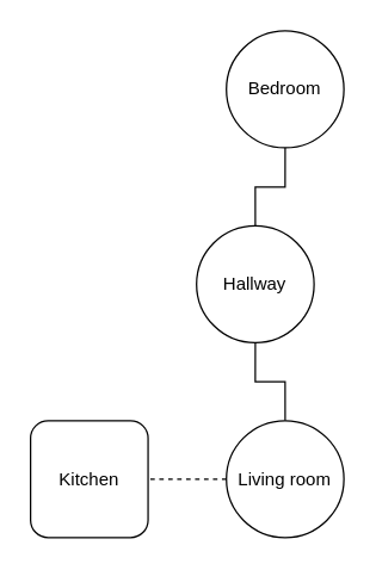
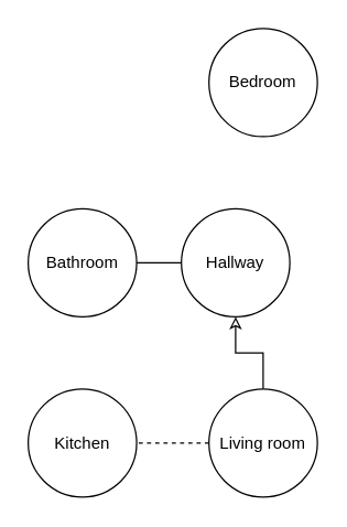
- <mxCell id="11" style="edgeStyle=orthogonalEdgeStyle;rounded=0;orthogonalLoop=1;jettySize=auto;html=1;exitX=0.5;exitY=0;exitDx=0;exitDy=0;entryX=0.5;entryY=1;entryDx=0;entryDy=0;endArrow=none;endFill=0;" edge="1" parent="2" source="5" target="10"><mxGeometry relative="1" as="geometry" /></mxCell>
+ <mxCell id="3" value="Bathroom" style="ellipse;whiteSpace=wrap;html=1;" vertex="1" parent="2"><mxGeometry y="130.769" width="78.75" height="78.462" as="geometry" /></mxCell>
+ <mxCell id="4" style="edgeStyle=orthogonalEdgeStyle;rounded=0;orthogonalLoop=1;jettySize=auto;html=1;exitX=0;exitY=0.5;exitDx=0;exitDy=0;entryX=1;entryY=0.5;entryDx=0;entryDy=0;endArrow=none;endFill=0;" edge="1" parent="2" source="5" target="3"><mxGeometry relative="1" as="geometry" /></mxCell>
- <mxCell id="6" style="edgeStyle=orthogonalEdgeStyle;rounded=0;orthogonalLoop=1;jettySize=auto;html=1;exitX=0.5;exitY=0;exitDx=0;exitDy=0;entryX=0.5;entryY=1;entryDx=0;entryDy=0;endArrow=none;endFill=0;" edge="1" parent="2" source="7" target="5"><mxGeometry relative="1" as="geometry" /></mxCell>
+ <mxCell id="6" style="edgeStyle=orthogonalEdgeStyle;rounded=0;orthogonalLoop=1;jettySize=auto;html=1;exitX=0.5;exitY=0;exitDx=0;exitDy=0;entryX=0.5;entryY=1;entryDx=0;entryDy=0;endArrow=classic;endFill=0;" edge="1" parent="2" source="7" target="5"><mxGeometry relative="1" as="geometry" /></mxCell>
- <mxCell id="8" value="Kitchen" style="whiteSpace=wrap;html=1;rounded=1;" vertex="1" parent="2"><mxGeometry y="261.538" width="78.75" height="78.462" as="geometry" /></mxCell>
+ <mxCell id="8" value="Kitchen" style="ellipse;whiteSpace=wrap;html=1;" vertex="1" parent="2"><mxGeometry y="261.538" width="78.75" height="78.462" as="geometry" /></mxCell>
